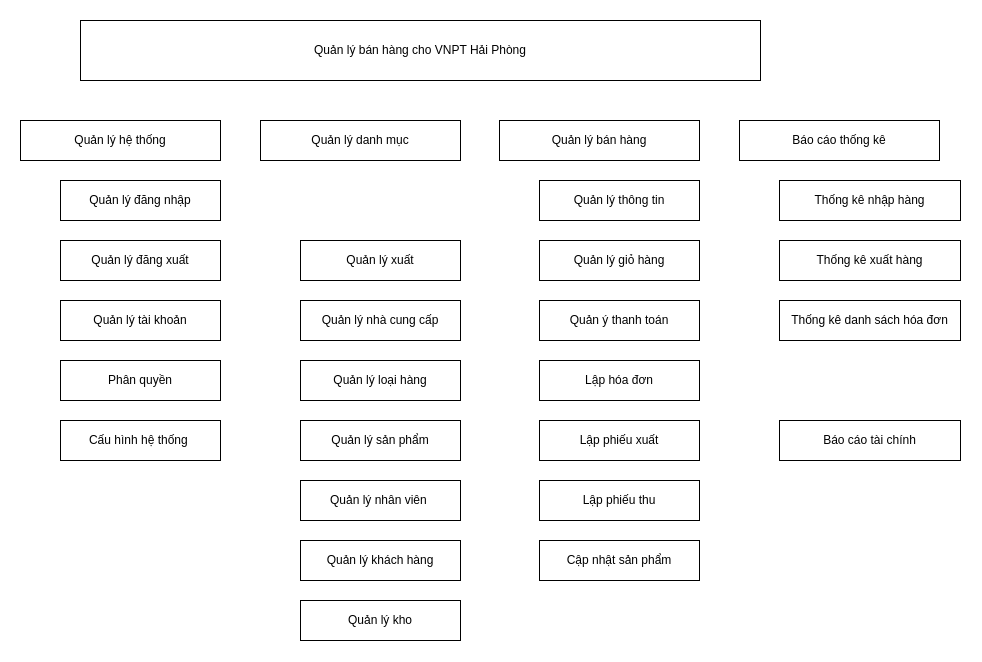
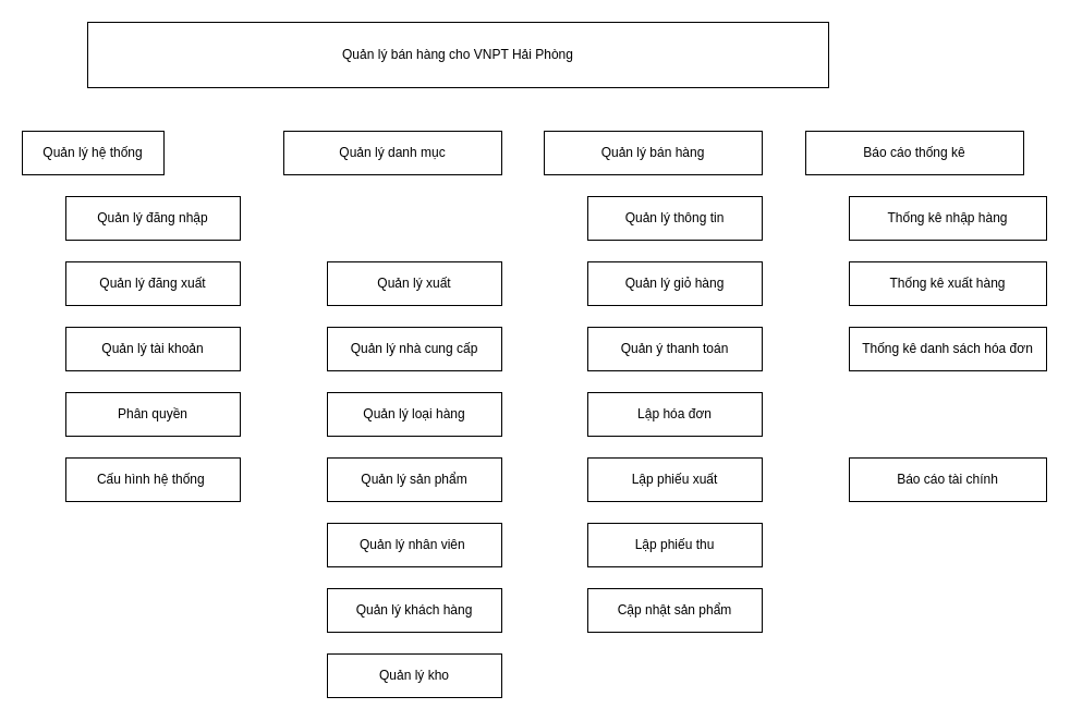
- <mxCell id="3" value="Quản lý hệ thống" style="rounded=0;whiteSpace=wrap;html=1;" vertex="1" parent="1"><mxGeometry x="20" y="120" width="200" height="40" as="geometry" /></mxCell>
+ <mxCell id="3" value="Quản lý hệ thống" style="rounded=0;whiteSpace=wrap;html=1;" vertex="1" parent="1"><mxGeometry x="20" y="120" width="130" height="40" as="geometry" /></mxCell>
